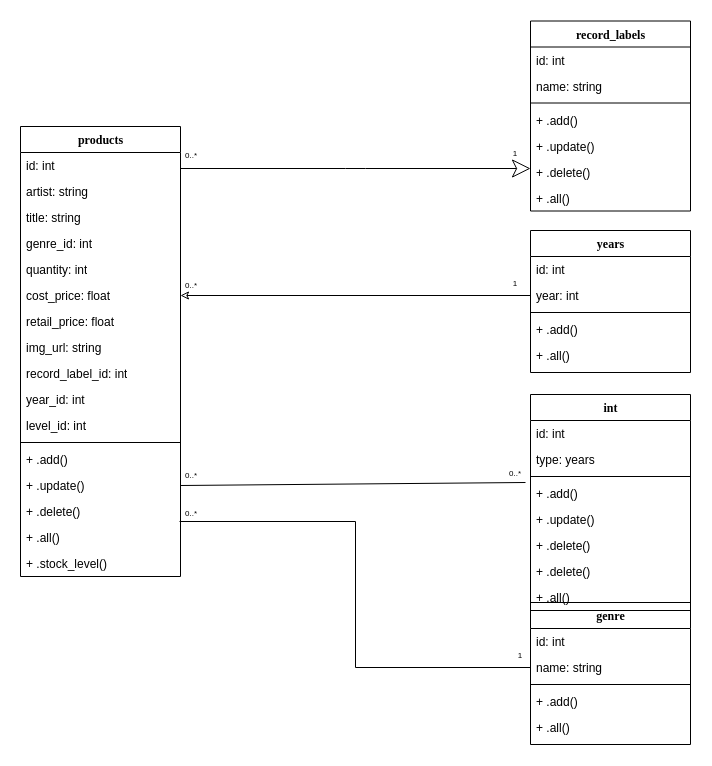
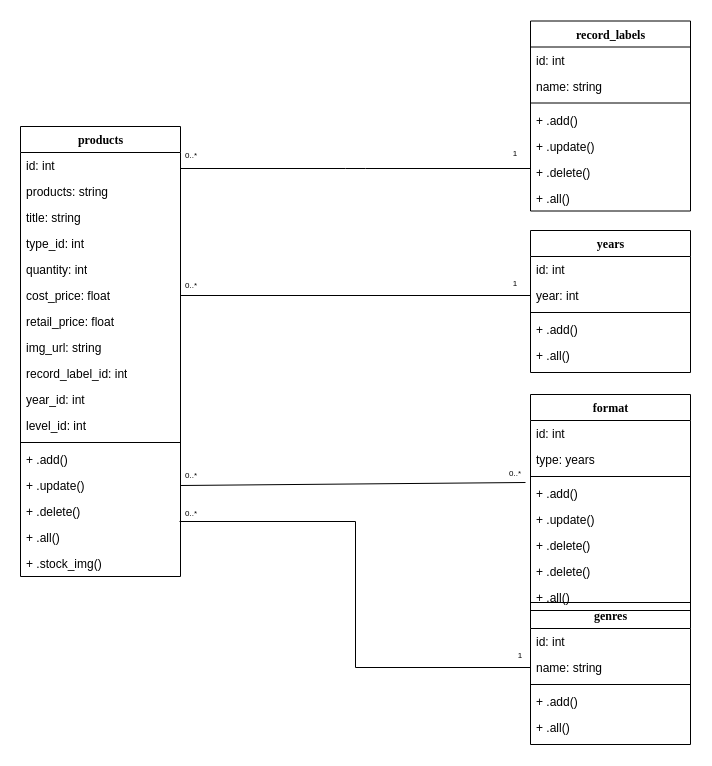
- <mxCell id="20" style="edgeStyle=elbowEdgeStyle;html=1;labelBackgroundColor=none;startFill=0;startSize=8;endArrow=classic;endFill=0;endSize=16;fontFamily=Verdana;fontSize=12;elbow=vertical;" parent="1" source="2" target="22" edge="1"><mxGeometry relative="1" as="geometry"><mxPoint x="180" y="241.882" as="sourcePoint" /></mxGeometry></mxCell>
+ <mxCell id="20" style="edgeStyle=elbowEdgeStyle;html=1;labelBackgroundColor=none;startFill=0;startSize=8;endArrow=none;endFill=0;endSize=16;fontFamily=Verdana;fontSize=12;elbow=vertical;" parent="1" source="2" target="22" edge="1"><mxGeometry relative="1" as="geometry"><mxPoint x="180" y="241.882" as="sourcePoint" /></mxGeometry></mxCell>
- <mxCell id="4" value="artist: string" style="text;html=1;strokeColor=none;fillColor=none;align=left;verticalAlign=top;spacingLeft=4;spacingRight=4;whiteSpace=wrap;overflow=hidden;rotatable=0;points=[[0,0.5],[1,0.5]];portConstraint=eastwest;" parent="2" vertex="1"><mxGeometry y="52" width="160" height="26" as="geometry" /></mxCell>
+ <mxCell id="4" value="products: string" style="text;html=1;strokeColor=none;fillColor=none;align=left;verticalAlign=top;spacingLeft=4;spacingRight=4;whiteSpace=wrap;overflow=hidden;rotatable=0;points=[[0,0.5],[1,0.5]];portConstraint=eastwest;" parent="2" vertex="1"><mxGeometry y="52" width="160" height="26" as="geometry" /></mxCell>
- <mxCell id="6" value="genre_id: int" style="text;html=1;strokeColor=none;fillColor=none;align=left;verticalAlign=top;spacingLeft=4;spacingRight=4;whiteSpace=wrap;overflow=hidden;rotatable=0;points=[[0,0.5],[1,0.5]];portConstraint=eastwest;" vertex="1" parent="2"><mxGeometry y="104" width="160" height="26" as="geometry" /></mxCell>
+ <mxCell id="6" value="type_id: int" style="text;html=1;strokeColor=none;fillColor=none;align=left;verticalAlign=top;spacingLeft=4;spacingRight=4;whiteSpace=wrap;overflow=hidden;rotatable=0;points=[[0,0.5],[1,0.5]];portConstraint=eastwest;" vertex="1" parent="2"><mxGeometry y="104" width="160" height="26" as="geometry" /></mxCell>
- <mxCell id="21" style="edgeStyle=orthogonalEdgeStyle;rounded=0;orthogonalLoop=1;jettySize=auto;html=1;endArrow=classic;endFill=0;entryX=1;entryY=0.5;entryDx=0;entryDy=0;" parent="1" source="32" target="8" edge="1"><mxGeometry relative="1" as="geometry" /></mxCell>
+ <mxCell id="21" style="edgeStyle=orthogonalEdgeStyle;rounded=0;orthogonalLoop=1;jettySize=auto;html=1;endArrow=none;endFill=0;entryX=1;entryY=0.5;entryDx=0;entryDy=0;" parent="1" source="32" target="8" edge="1"><mxGeometry relative="1" as="geometry" /></mxCell>
- <mxCell id="36" value="int" style="swimlane;html=1;fontStyle=1;align=center;verticalAlign=top;childLayout=stackLayout;horizontal=1;startSize=26;horizontalStack=0;resizeParent=1;resizeLast=0;collapsible=1;marginBottom=0;swimlaneFillColor=#ffffff;rounded=0;shadow=0;comic=0;labelBackgroundColor=none;strokeColor=#000000;strokeWidth=1;fillColor=none;fontFamily=Verdana;fontSize=12;fontColor=#000000;" parent="1" vertex="1"><mxGeometry x="530" y="394" width="160" height="216" as="geometry" /></mxCell>
+ <mxCell id="36" value="format" style="swimlane;html=1;fontStyle=1;align=center;verticalAlign=top;childLayout=stackLayout;horizontal=1;startSize=26;horizontalStack=0;resizeParent=1;resizeLast=0;collapsible=1;marginBottom=0;swimlaneFillColor=#ffffff;rounded=0;shadow=0;comic=0;labelBackgroundColor=none;strokeColor=#000000;strokeWidth=1;fillColor=none;fontFamily=Verdana;fontSize=12;fontColor=#000000;" parent="1" vertex="1"><mxGeometry x="530" y="394" width="160" height="216" as="geometry" /></mxCell>
- <mxCell id="19" value="+ .stock_level()" style="text;html=1;strokeColor=none;fillColor=none;align=left;verticalAlign=top;spacingLeft=4;spacingRight=4;whiteSpace=wrap;overflow=hidden;rotatable=0;points=[[0,0.5],[1,0.5]];portConstraint=eastwest;" parent="2" vertex="1"><mxGeometry y="424" width="160" height="26" as="geometry" /></mxCell>
+ <mxCell id="19" value="+ .stock_img()" style="text;html=1;strokeColor=none;fillColor=none;align=left;verticalAlign=top;spacingLeft=4;spacingRight=4;whiteSpace=wrap;overflow=hidden;rotatable=0;points=[[0,0.5],[1,0.5]];portConstraint=eastwest;" parent="2" vertex="1"><mxGeometry y="424" width="160" height="26" as="geometry" /></mxCell>
- <mxCell id="52" value="genre" style="swimlane;html=1;fontStyle=1;align=center;verticalAlign=top;childLayout=stackLayout;horizontal=1;startSize=26;horizontalStack=0;resizeParent=1;resizeLast=0;collapsible=1;marginBottom=0;swimlaneFillColor=#ffffff;rounded=0;shadow=0;comic=0;labelBackgroundColor=none;strokeColor=#000000;strokeWidth=1;fillColor=none;fontFamily=Verdana;fontSize=12;fontColor=#000000;" vertex="1" parent="1"><mxGeometry x="530" y="602" width="160" height="142" as="geometry" /></mxCell>
+ <mxCell id="52" value="genres" style="swimlane;html=1;fontStyle=1;align=center;verticalAlign=top;childLayout=stackLayout;horizontal=1;startSize=26;horizontalStack=0;resizeParent=1;resizeLast=0;collapsible=1;marginBottom=0;swimlaneFillColor=#ffffff;rounded=0;shadow=0;comic=0;labelBackgroundColor=none;strokeColor=#000000;strokeWidth=1;fillColor=none;fontFamily=Verdana;fontSize=12;fontColor=#000000;" vertex="1" parent="1"><mxGeometry x="530" y="602" width="160" height="142" as="geometry" /></mxCell>
